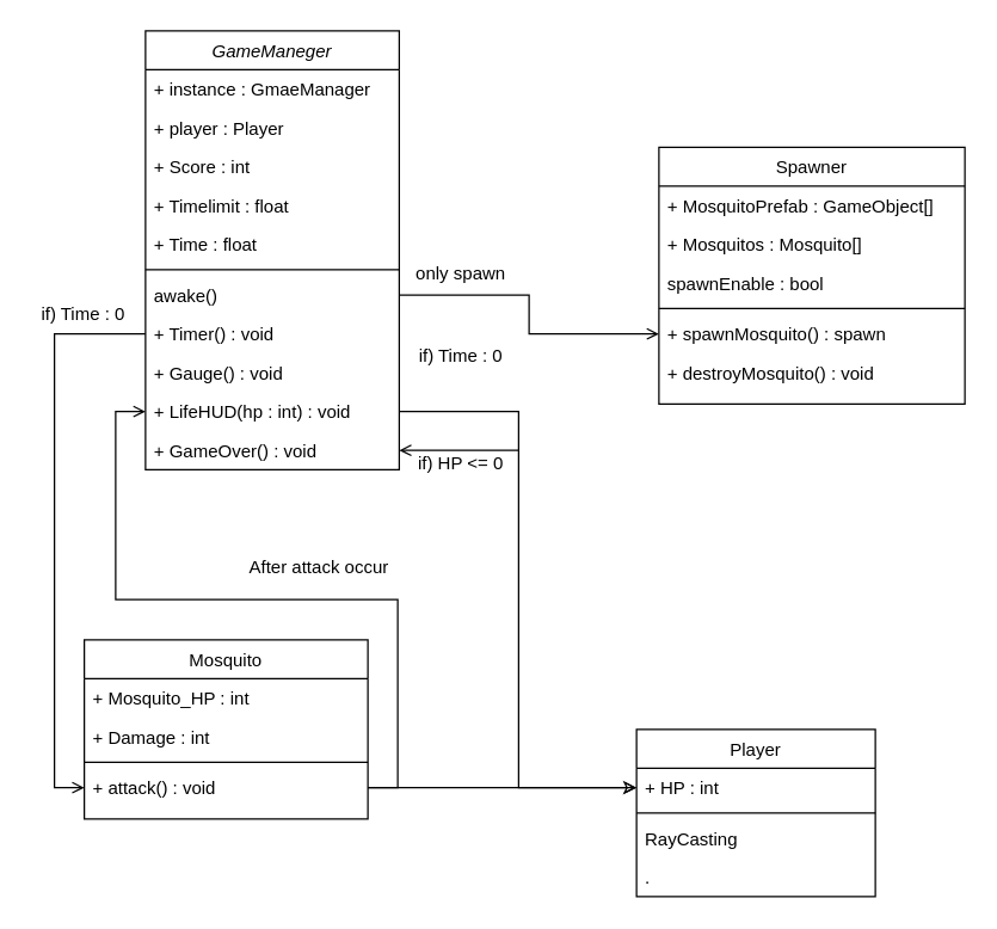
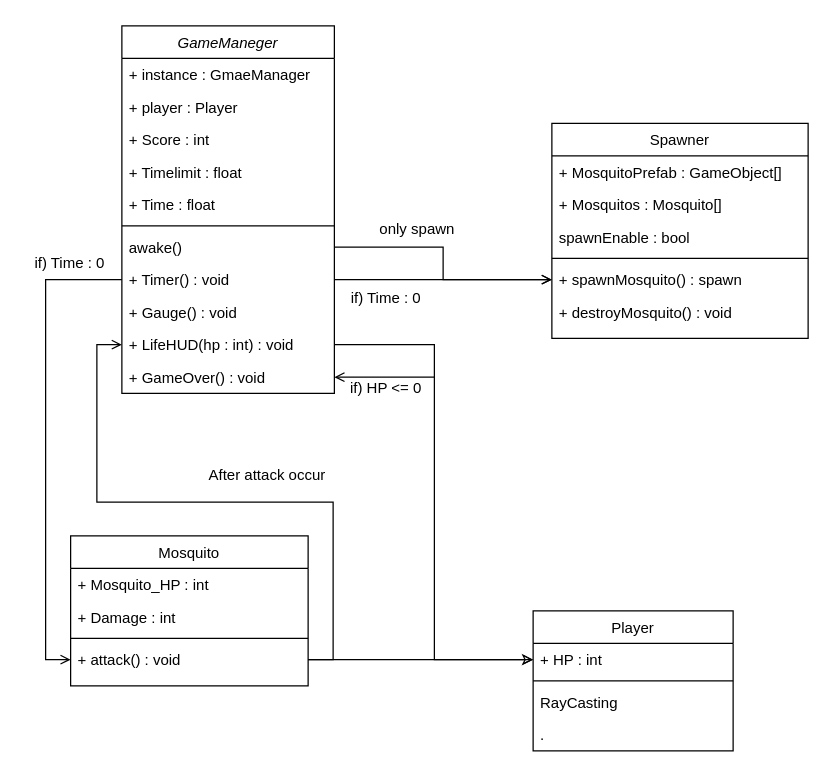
- <mxCell id="40" value="only spawn" style="text;html=1;align=center;verticalAlign=middle;resizable=0;points=[];autosize=1;strokeColor=none;fillColor=none;" vertex="1" parent="1"><mxGeometry x="268" y="173" width="80" height="20" as="geometry" /></mxCell>
+ <mxCell id="40" value="only spawn" style="text;html=1;align=center;verticalAlign=middle;resizable=0;points=[];autosize=1;strokeColor=none;fillColor=none;" vertex="1" parent="1"><mxGeometry x="293" y="173" width="80" height="20" as="geometry" /></mxCell>
+ <mxCell id="35" style="edgeStyle=orthogonalEdgeStyle;rounded=0;orthogonalLoop=1;jettySize=auto;html=1;endArrow=open;endFill=0;" edge="1" parent="1" source="10" target="29"><mxGeometry relative="1" as="geometry" /></mxCell>
